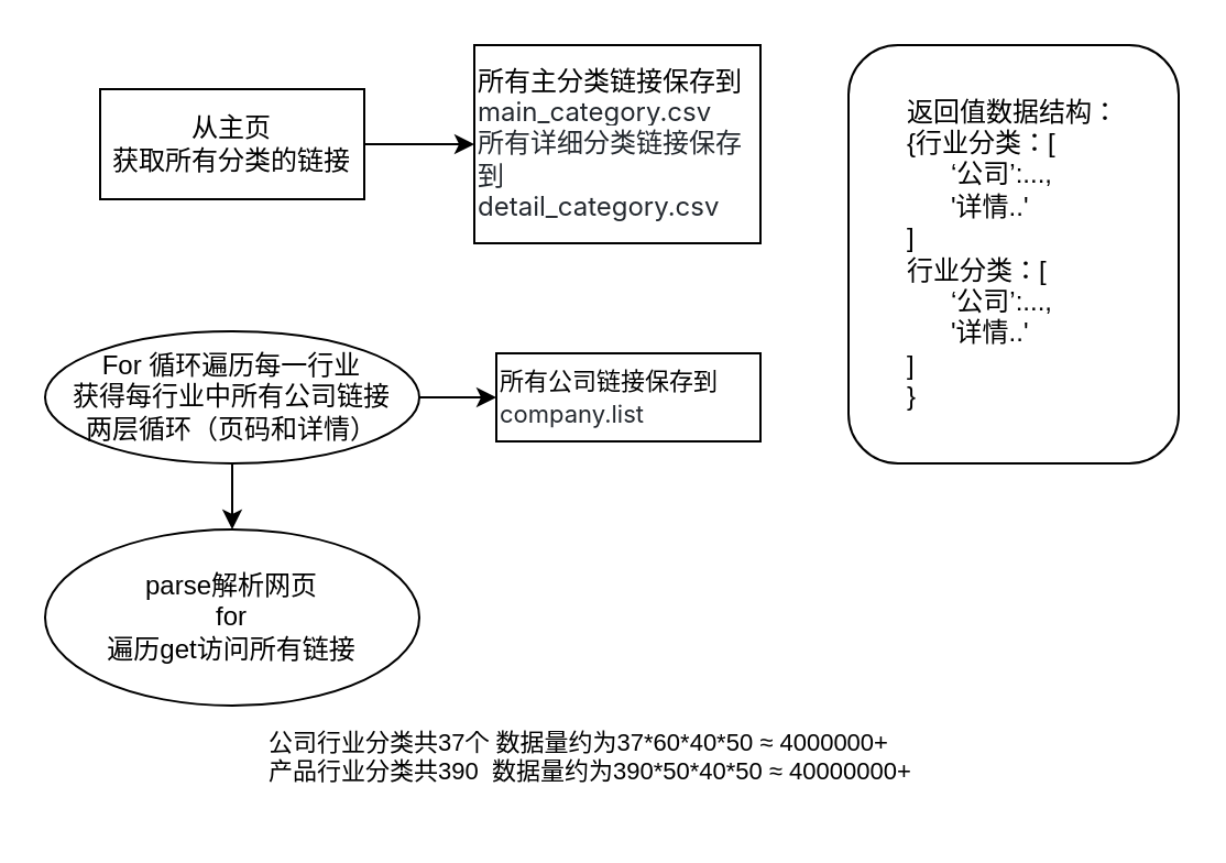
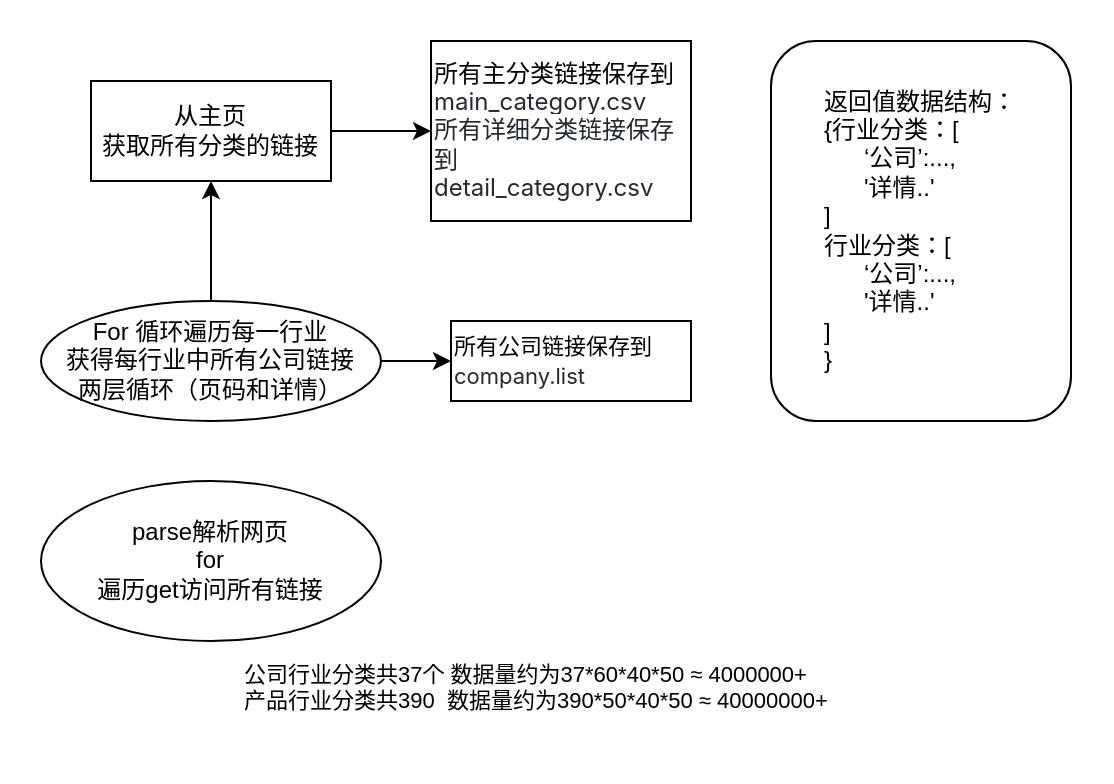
- <mxCell id="4" value="" style="edgeStyle=orthogonalEdgeStyle;rounded=0;orthogonalLoop=1;jettySize=auto;html=1;fontSize=12;" edge="1" parent="1" source="6" target="7"><mxGeometry relative="1" as="geometry" /></mxCell>
+ <mxCell id="4" value="" style="edgeStyle=orthogonalEdgeStyle;rounded=0;orthogonalLoop=1;jettySize=auto;html=1;fontSize=12;" edge="1" parent="1" source="6" target="3"><mxGeometry relative="1" as="geometry" /></mxCell>
